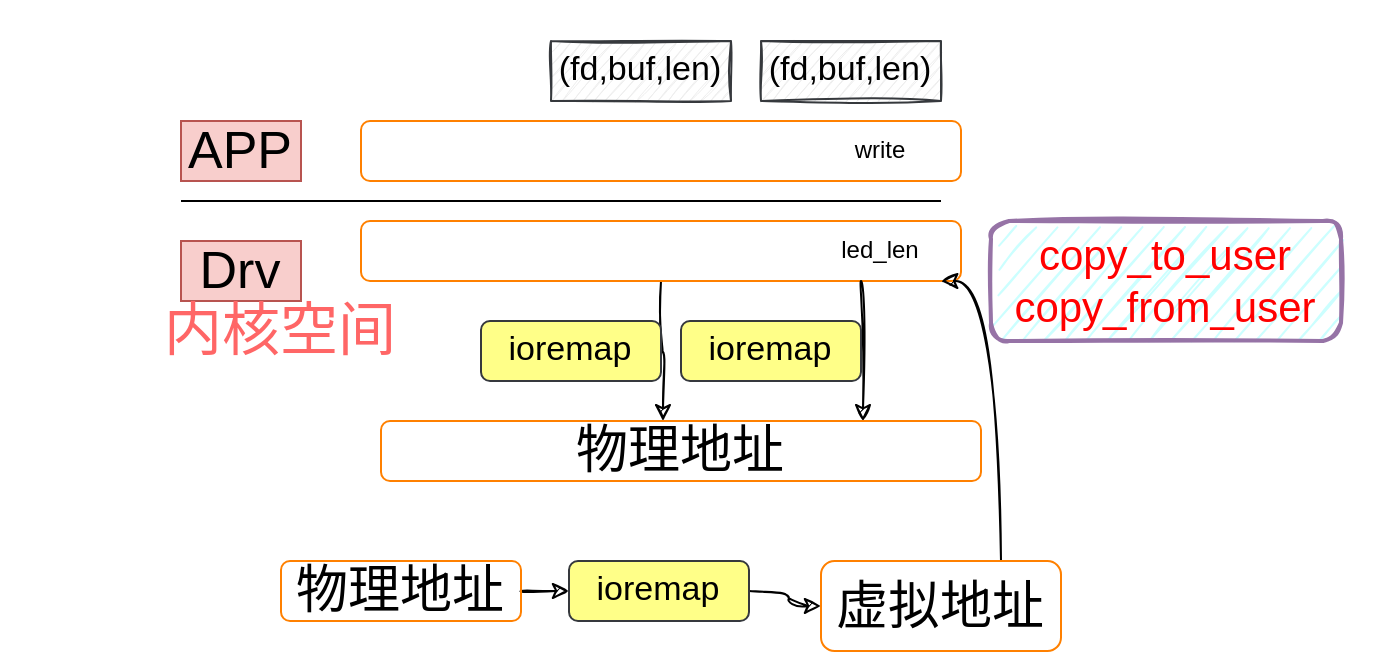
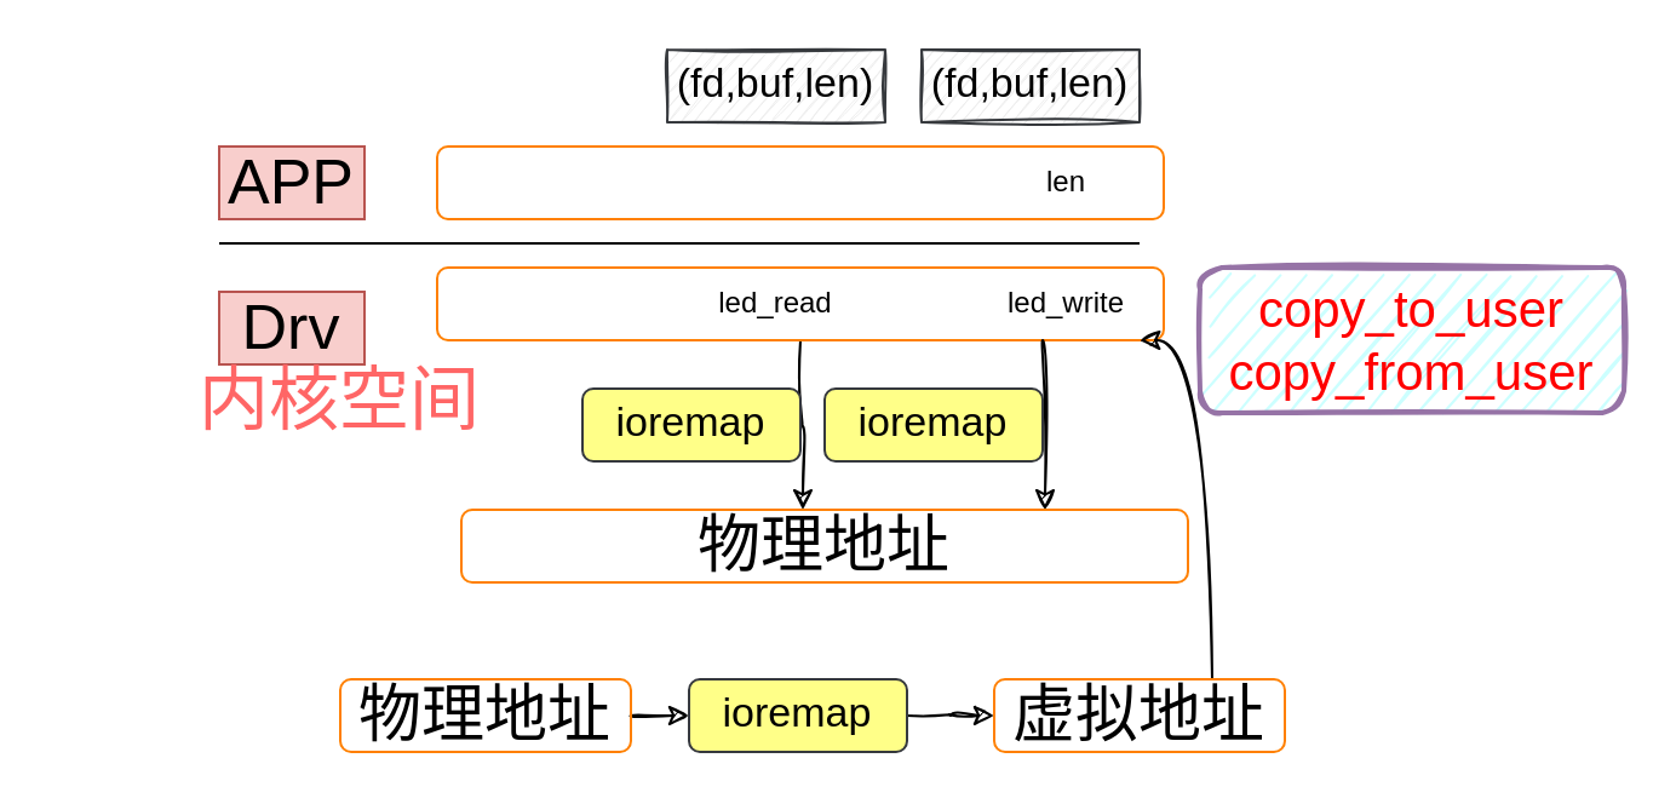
- <mxCell id="4" value="write" style="text;html=1;strokeColor=none;fillColor=none;align=center;verticalAlign=middle;whiteSpace=wrap;rounded=0;" vertex="1" parent="1"><mxGeometry x="410" y="60" width="60" height="30" as="geometry" /></mxCell>
+ <mxCell id="4" value="len" style="text;html=1;strokeColor=none;fillColor=none;align=center;verticalAlign=middle;whiteSpace=wrap;rounded=0;" vertex="1" parent="1"><mxGeometry x="410" y="60" width="60" height="30" as="geometry" /></mxCell>
+ <mxCell id="7" value="led_read" style="text;html=1;strokeColor=none;fillColor=none;align=center;verticalAlign=middle;whiteSpace=wrap;rounded=0;" vertex="1" parent="1"><mxGeometry x="290" y="110" width="60" height="30" as="geometry" /></mxCell>
- <mxCell id="6" value="led_len" style="text;html=1;strokeColor=none;fillColor=none;align=center;verticalAlign=middle;whiteSpace=wrap;rounded=0;" vertex="1" parent="1"><mxGeometry x="410" y="110" width="60" height="30" as="geometry" /></mxCell>
+ <mxCell id="6" value="led_write" style="text;html=1;strokeColor=none;fillColor=none;align=center;verticalAlign=middle;whiteSpace=wrap;rounded=0;" vertex="1" parent="1"><mxGeometry x="410" y="110" width="60" height="30" as="geometry" /></mxCell>
- <mxCell id="24" value="虚拟地址" style="rounded=1;whiteSpace=wrap;html=1;fontSize=26;fillColor=none;strokeColor=#FF8000;" vertex="1" parent="1"><mxGeometry x="410" y="280" width="120" height="45" as="geometry" /></mxCell>
+ <mxCell id="24" value="虚拟地址" style="rounded=1;whiteSpace=wrap;html=1;fontSize=26;fillColor=none;strokeColor=#FF8000;" vertex="1" parent="1"><mxGeometry x="410" y="280" width="120" height="30" as="geometry" /></mxCell>
